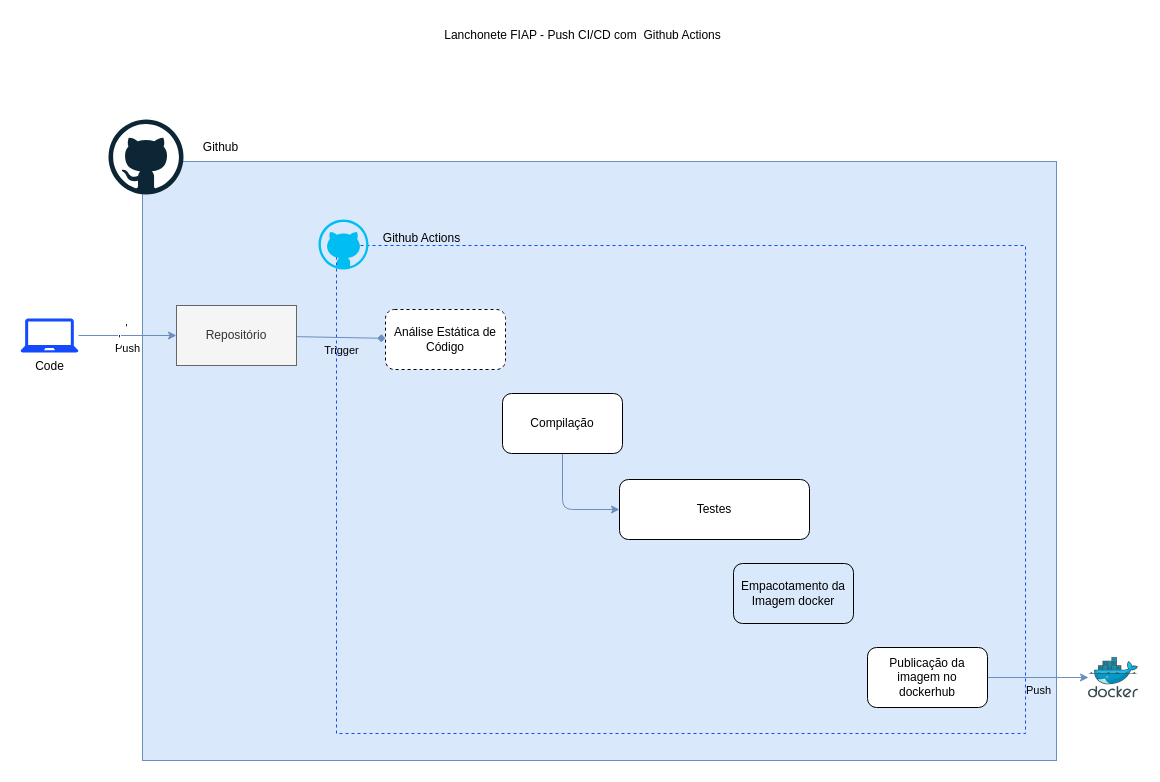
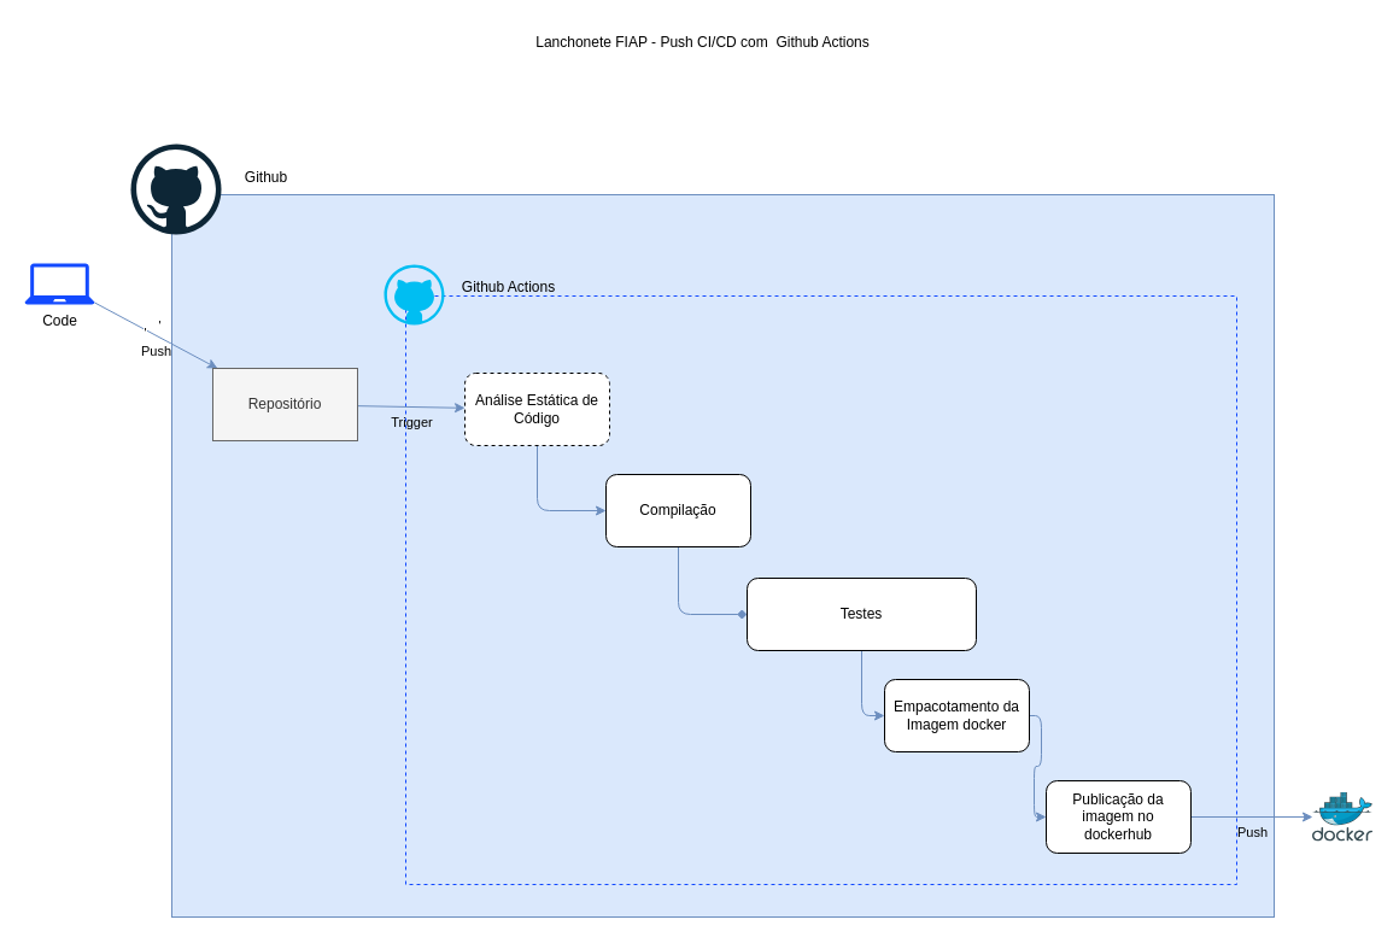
- <mxCell id="8" value="Code" style="sketch=0;pointerEvents=1;shadow=0;dashed=0;html=1;strokeColor=none;fillColor=#134AFF;labelPosition=center;verticalLabelPosition=bottom;verticalAlign=top;outlineConnect=0;align=center;shape=mxgraph.office.devices.laptop;" parent="1" vertex="1"><mxGeometry x="20" y="318" width="58" height="34" as="geometry" /></mxCell>
+ <mxCell id="8" value="Code" style="sketch=0;pointerEvents=1;shadow=0;dashed=0;html=1;strokeColor=none;fillColor=#134AFF;labelPosition=center;verticalLabelPosition=bottom;verticalAlign=top;outlineConnect=0;align=center;shape=mxgraph.office.devices.laptop;" parent="1" vertex="1"><mxGeometry x="20" y="218" width="58" height="34" as="geometry" /></mxCell>
- <mxCell id="20" value="Trigger" style="edgeStyle=none;html=1;fillColor=#dae8fc;strokeColor=#6c8ebf;labelBackgroundColor=none;verticalAlign=top;endArrow=diamond;" parent="1" source="21" target="13" edge="1"><mxGeometry relative="1" as="geometry" /></mxCell>
+ <mxCell id="20" value="Trigger" style="edgeStyle=none;html=1;fillColor=#dae8fc;strokeColor=#6c8ebf;labelBackgroundColor=none;verticalAlign=top;" parent="1" source="21" target="13" edge="1"><mxGeometry relative="1" as="geometry" /></mxCell>
+ <mxCell id="12" style="edgeStyle=orthogonalEdgeStyle;html=1;entryX=0;entryY=0.5;entryDx=0;entryDy=0;fillColor=#dae8fc;strokeColor=#6c8ebf;" parent="1" source="13" target="11" edge="1"><mxGeometry relative="1" as="geometry" /></mxCell>
- <mxCell id="10" style="edgeStyle=orthogonalEdgeStyle;html=1;entryX=0;entryY=0.5;entryDx=0;entryDy=0;exitX=0.5;exitY=1;exitDx=0;exitDy=0;fillColor=#dae8fc;strokeColor=#6c8ebf;" parent="1" source="11" target="15" edge="1"><mxGeometry relative="1" as="geometry" /></mxCell>
+ <mxCell id="10" style="edgeStyle=orthogonalEdgeStyle;html=1;entryX=0;entryY=0.5;entryDx=0;entryDy=0;exitX=0.5;exitY=1;exitDx=0;exitDy=0;fillColor=#dae8fc;strokeColor=#6c8ebf;endArrow=diamond;" parent="1" source="11" target="15" edge="1"><mxGeometry relative="1" as="geometry" /></mxCell>
+ <mxCell id="14" style="edgeStyle=orthogonalEdgeStyle;html=1;entryX=0;entryY=0.5;entryDx=0;entryDy=0;exitX=0.5;exitY=1;exitDx=0;exitDy=0;fillColor=#dae8fc;strokeColor=#6c8ebf;" parent="1" source="15" target="17" edge="1"><mxGeometry relative="1" as="geometry" /></mxCell>
- <mxCell id="17" value="Empacotamento da Imagem docker" style="rounded=1;whiteSpace=wrap;html=1;fillColor=#dae8fc;" parent="1" vertex="1"><mxGeometry x="733" y="563" width="120" height="60" as="geometry" /></mxCell>
+ <mxCell id="17" value="Empacotamento da Imagem docker" style="rounded=1;whiteSpace=wrap;html=1;" parent="1" vertex="1"><mxGeometry x="733" y="563" width="120" height="60" as="geometry" /></mxCell>
+ <mxCell id="16" style="edgeStyle=orthogonalEdgeStyle;html=1;entryX=0;entryY=0.5;entryDx=0;entryDy=0;fillColor=#dae8fc;strokeColor=#6c8ebf;" parent="1" source="17" target="19" edge="1"><mxGeometry relative="1" as="geometry" /></mxCell>
